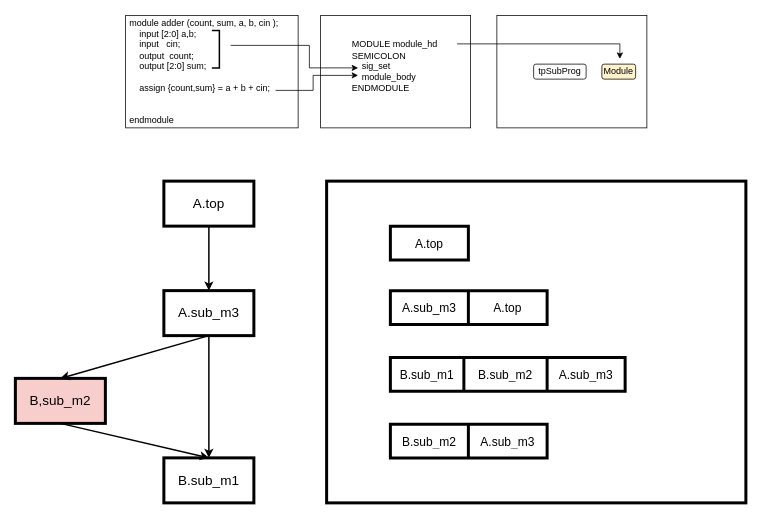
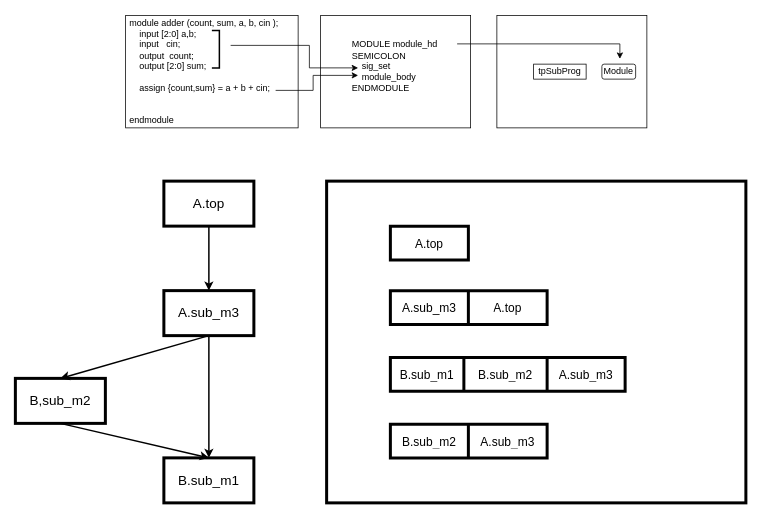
- <mxCell id="5" value="tpSubProg" style="rounded=1;whiteSpace=wrap;html=1;labelBackgroundColor=none;" parent="1" vertex="1"><mxGeometry x="711" y="85" width="70" height="20" as="geometry" /></mxCell>
+ <mxCell id="5" value="tpSubProg" style="whiteSpace=wrap;html=1;labelBackgroundColor=none;rounded=0;" parent="1" vertex="1"><mxGeometry x="711" y="85" width="70" height="20" as="geometry" /></mxCell>
- <mxCell id="11" value="Module" style="rounded=1;whiteSpace=wrap;html=1;labelBackgroundColor=none;fillColor=#fff2cc;" parent="1" vertex="1"><mxGeometry x="802" y="85" width="45" height="20" as="geometry" /></mxCell>
+ <mxCell id="11" value="Module" style="rounded=1;whiteSpace=wrap;html=1;labelBackgroundColor=none;" parent="1" vertex="1"><mxGeometry x="802" y="85" width="45" height="20" as="geometry" /></mxCell>
- <mxCell id="16" value="&lt;font style=&quot;font-size: 18px;&quot;&gt;B,sub_m2&lt;/font&gt;" style="rounded=0;whiteSpace=wrap;html=1;fillStyle=solid;strokeWidth=4;labelBackgroundColor=none;fillColor=#f8cecc;" vertex="1" parent="1"><mxGeometry x="20" y="504" width="120" height="60" as="geometry" /></mxCell>
+ <mxCell id="16" value="&lt;font style=&quot;font-size: 18px;&quot;&gt;B,sub_m2&lt;/font&gt;" style="rounded=0;whiteSpace=wrap;html=1;fillStyle=solid;strokeWidth=4;labelBackgroundColor=none;" vertex="1" parent="1"><mxGeometry x="20" y="504" width="120" height="60" as="geometry" /></mxCell>
